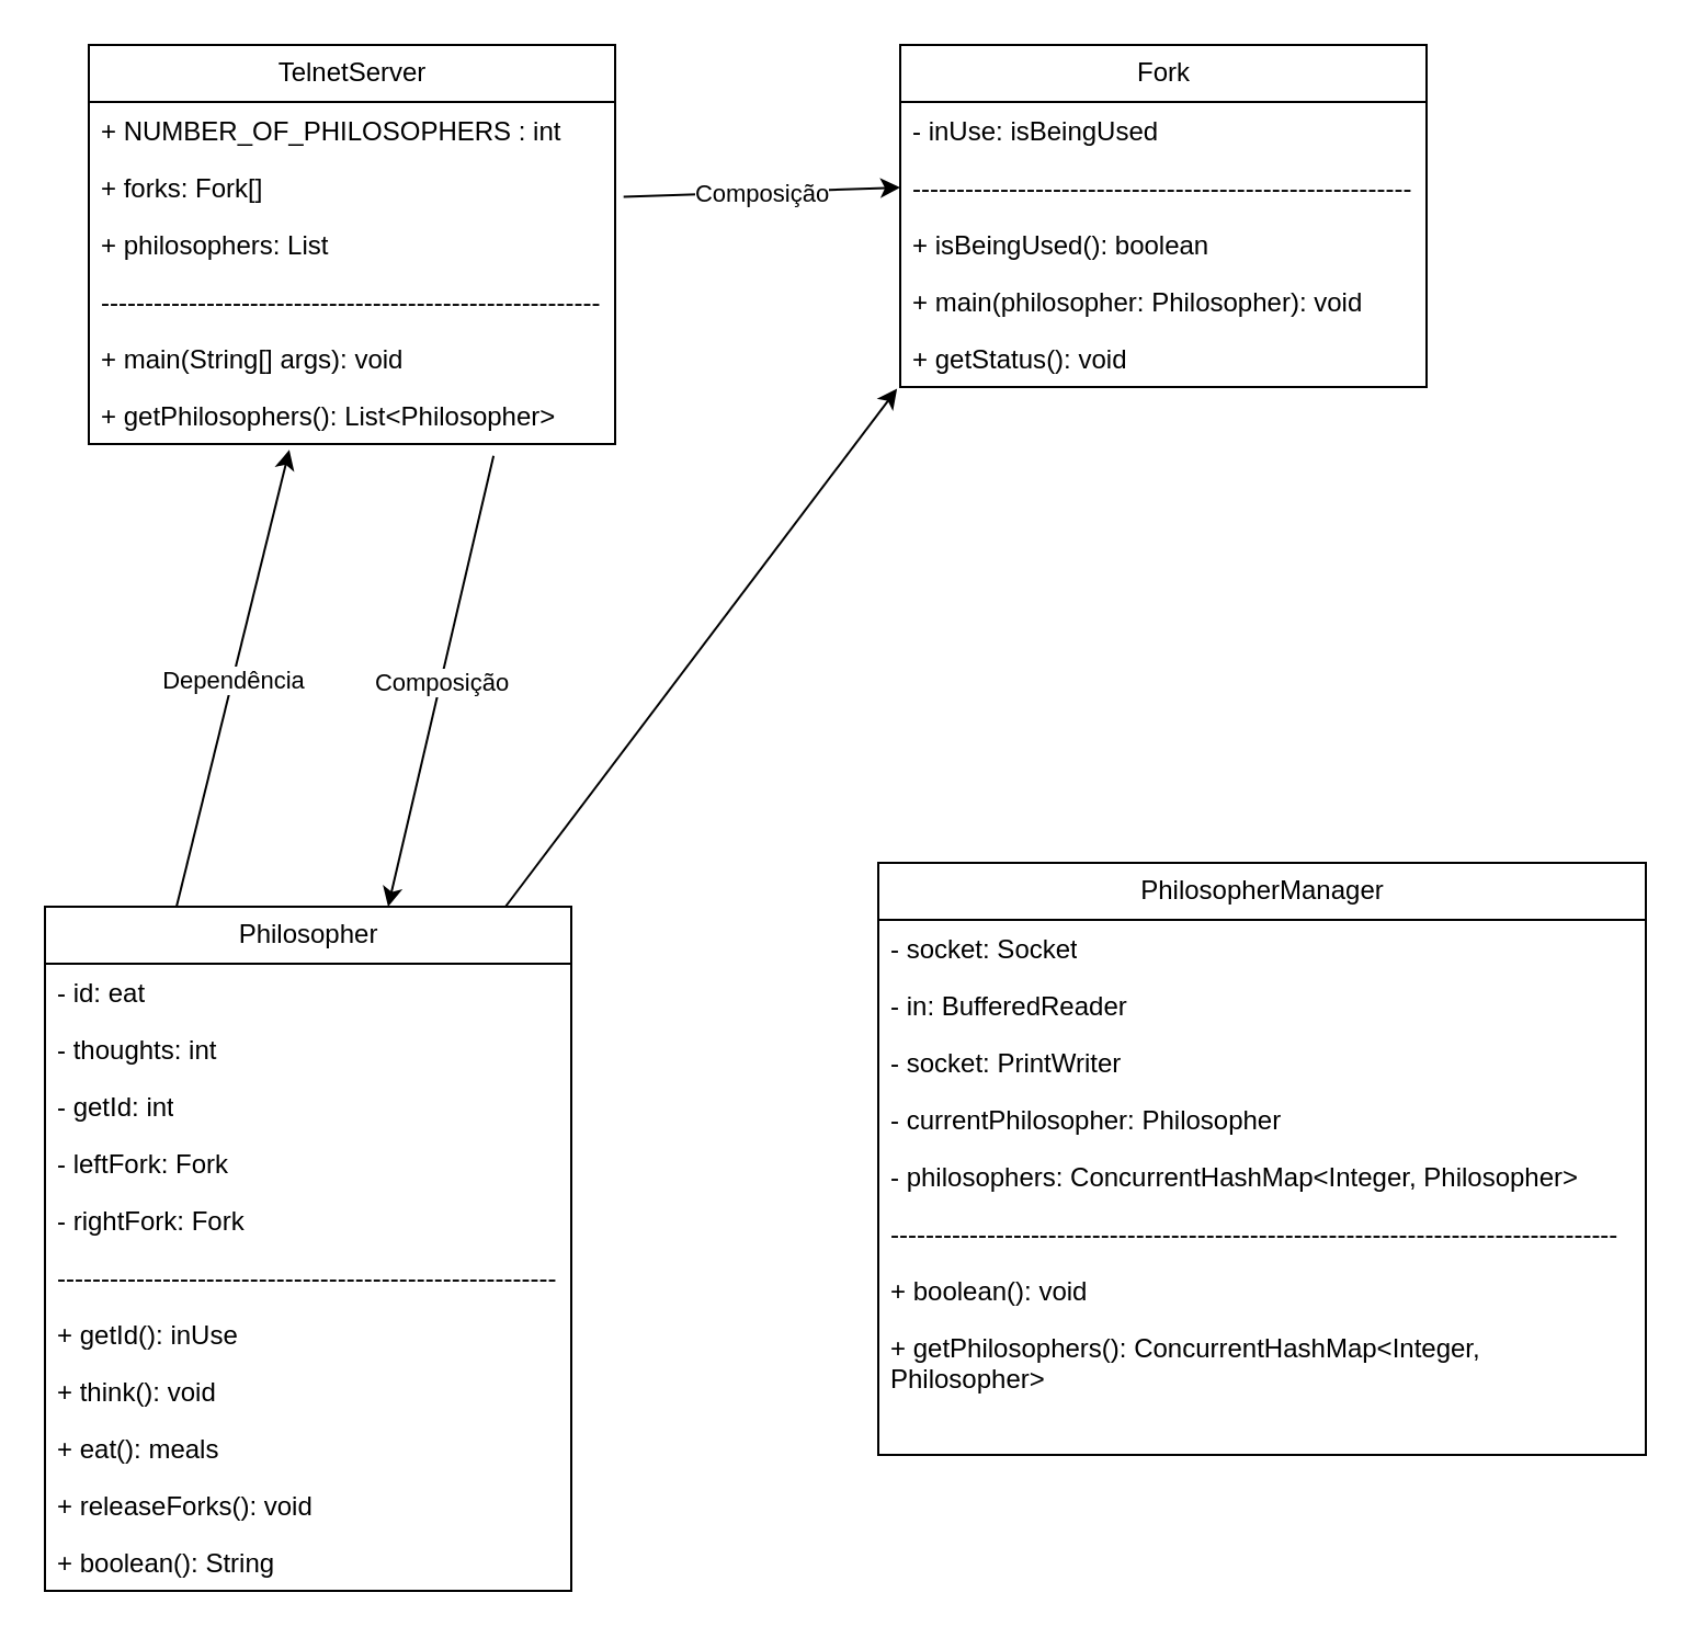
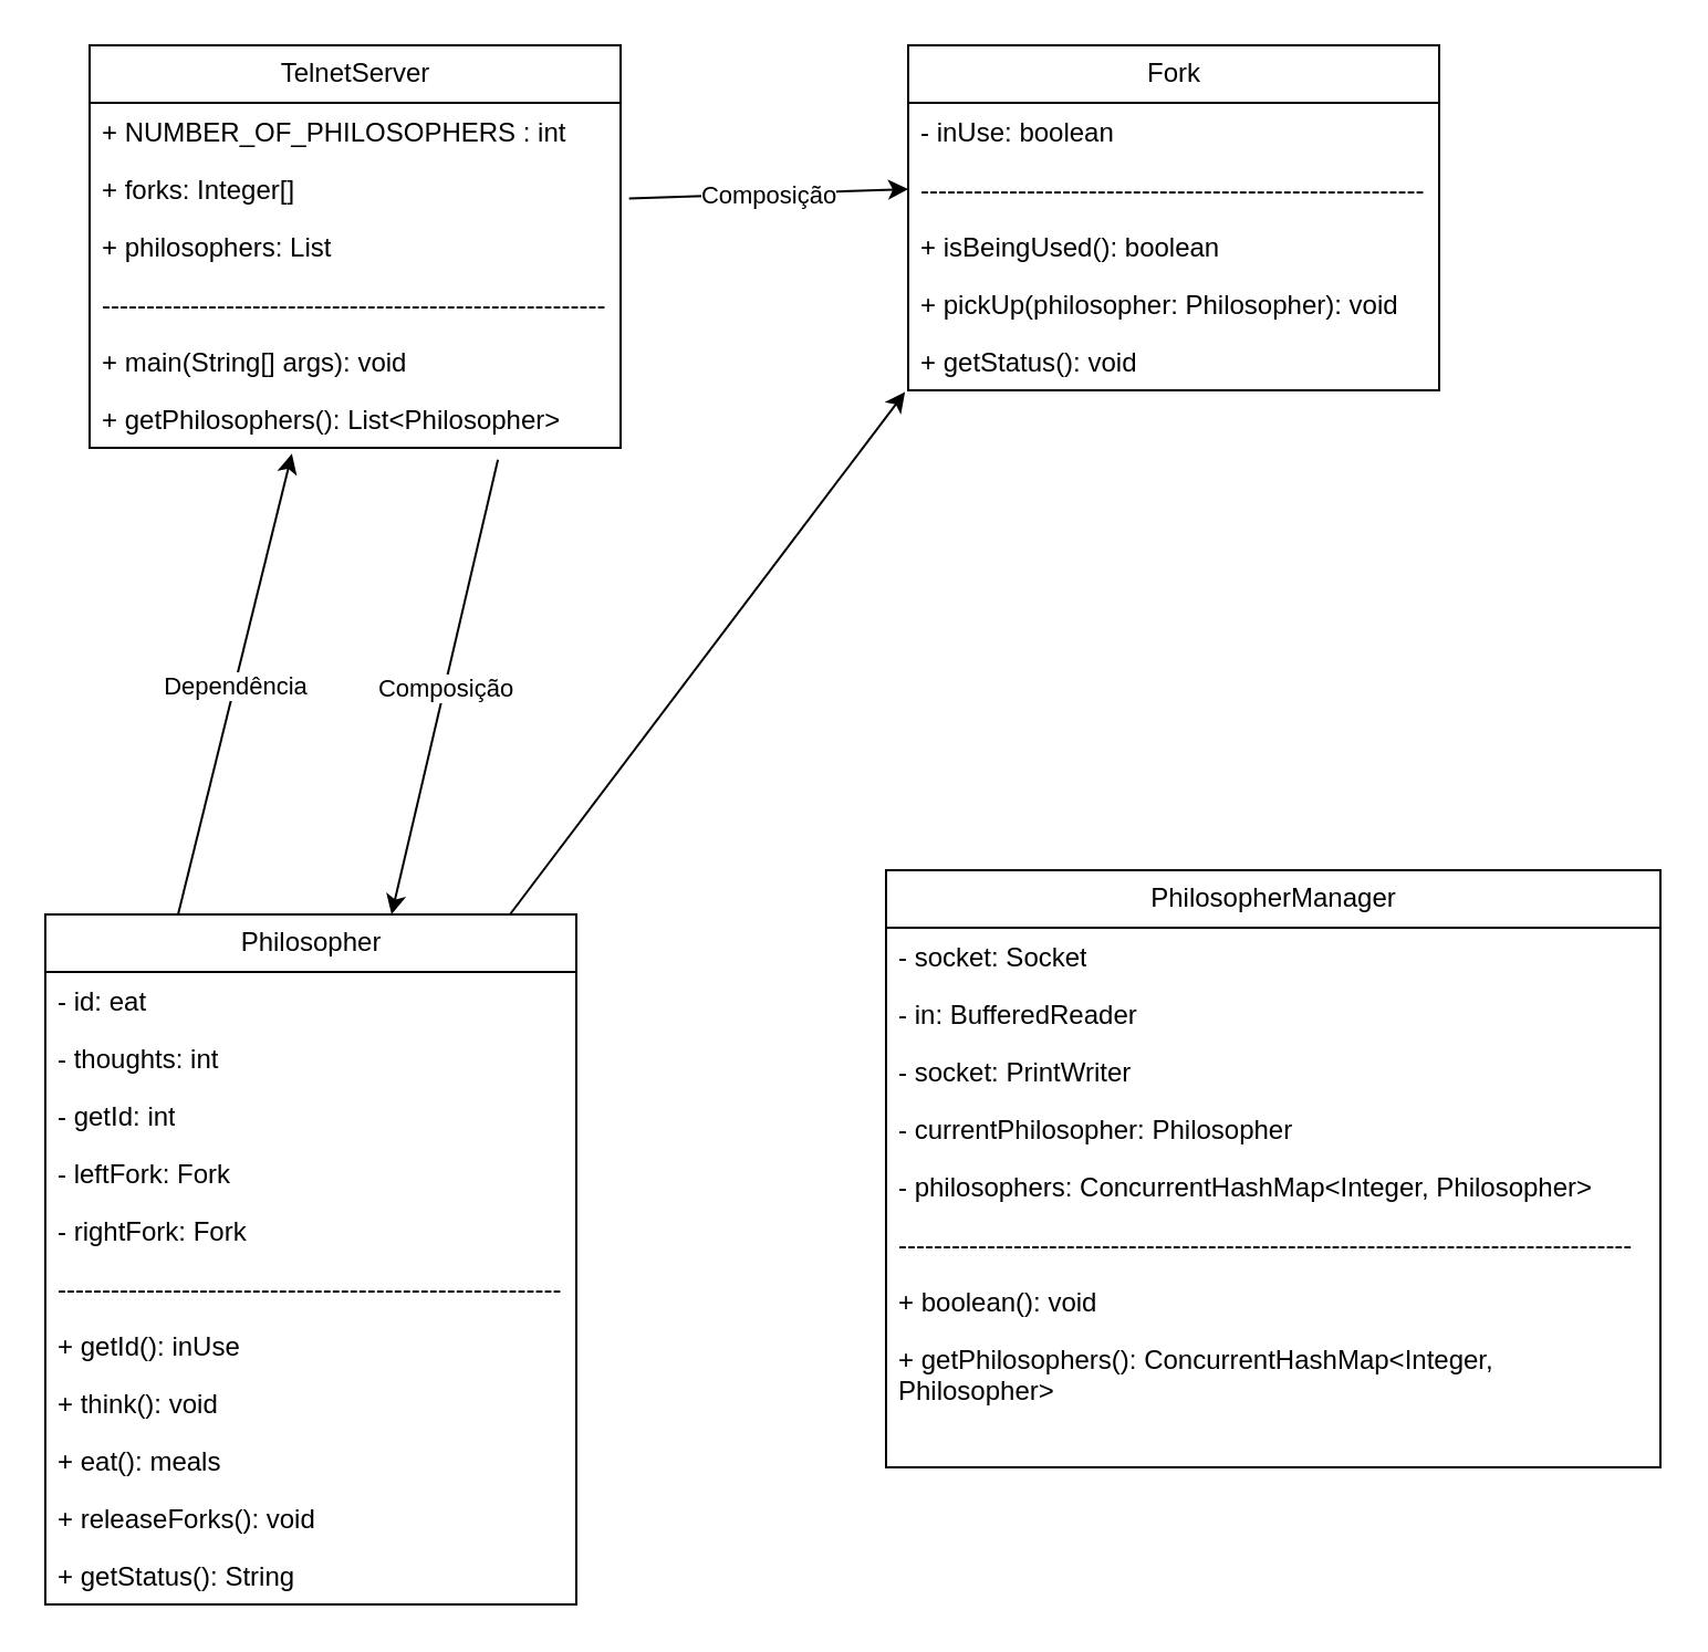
- <mxCell id="10" value="&lt;span class=&quot;hljs-operator&quot;&gt;-&lt;/span&gt; inUse: &lt;span class=&quot;hljs-type&quot;&gt;isBeingUsed&lt;/span&gt;" style="text;strokeColor=none;fillColor=none;align=left;verticalAlign=top;spacingLeft=4;spacingRight=4;overflow=hidden;rotatable=0;points=[[0,0.5],[1,0.5]];portConstraint=eastwest;whiteSpace=wrap;html=1;" parent="9" vertex="1"><mxGeometry y="26" width="240" height="26" as="geometry" /></mxCell>
+ <mxCell id="10" value="&lt;span class=&quot;hljs-operator&quot;&gt;-&lt;/span&gt; inUse: &lt;span class=&quot;hljs-type&quot;&gt;boolean&lt;/span&gt;" style="text;strokeColor=none;fillColor=none;align=left;verticalAlign=top;spacingLeft=4;spacingRight=4;overflow=hidden;rotatable=0;points=[[0,0.5],[1,0.5]];portConstraint=eastwest;whiteSpace=wrap;html=1;" parent="9" vertex="1"><mxGeometry y="26" width="240" height="26" as="geometry" /></mxCell>
- <mxCell id="4" value="+ forks: Fork[]" style="text;strokeColor=none;fillColor=none;align=left;verticalAlign=top;spacingLeft=4;spacingRight=4;overflow=hidden;rotatable=0;points=[[0,0.5],[1,0.5]];portConstraint=eastwest;whiteSpace=wrap;html=1;" parent="2" vertex="1"><mxGeometry y="52" width="240" height="26" as="geometry" /></mxCell>
+ <mxCell id="4" value="+ forks: Integer[]" style="text;strokeColor=none;fillColor=none;align=left;verticalAlign=top;spacingLeft=4;spacingRight=4;overflow=hidden;rotatable=0;points=[[0,0.5],[1,0.5]];portConstraint=eastwest;whiteSpace=wrap;html=1;" parent="2" vertex="1"><mxGeometry y="52" width="240" height="26" as="geometry" /></mxCell>
- <mxCell id="13" value="&lt;span class=&quot;hljs-operator&quot;&gt;+&lt;/span&gt; main(philosopher: Philosopher): void" style="text;strokeColor=none;fillColor=none;align=left;verticalAlign=top;spacingLeft=4;spacingRight=4;overflow=hidden;rotatable=0;points=[[0,0.5],[1,0.5]];portConstraint=eastwest;whiteSpace=wrap;html=1;" parent="9" vertex="1"><mxGeometry y="104" width="240" height="26" as="geometry" /></mxCell>
+ <mxCell id="13" value="&lt;span class=&quot;hljs-operator&quot;&gt;+&lt;/span&gt; pickUp(philosopher: Philosopher): void" style="text;strokeColor=none;fillColor=none;align=left;verticalAlign=top;spacingLeft=4;spacingRight=4;overflow=hidden;rotatable=0;points=[[0,0.5],[1,0.5]];portConstraint=eastwest;whiteSpace=wrap;html=1;" parent="9" vertex="1"><mxGeometry y="104" width="240" height="26" as="geometry" /></mxCell>
- <mxCell id="26" value="&lt;span class=&quot;hljs-operator&quot;&gt;+&lt;/span&gt; boolean(): String&amp;nbsp; &amp;nbsp;" style="text;strokeColor=none;fillColor=none;align=left;verticalAlign=top;spacingLeft=4;spacingRight=4;overflow=hidden;rotatable=0;points=[[0,0.5],[1,0.5]];portConstraint=eastwest;whiteSpace=wrap;html=1;" parent="15" vertex="1"><mxGeometry y="286" width="240" height="26" as="geometry" /></mxCell>
+ <mxCell id="26" value="&lt;span class=&quot;hljs-operator&quot;&gt;+&lt;/span&gt; getStatus(): String&amp;nbsp; &amp;nbsp;" style="text;strokeColor=none;fillColor=none;align=left;verticalAlign=top;spacingLeft=4;spacingRight=4;overflow=hidden;rotatable=0;points=[[0,0.5],[1,0.5]];portConstraint=eastwest;whiteSpace=wrap;html=1;" parent="15" vertex="1"><mxGeometry y="286" width="240" height="26" as="geometry" /></mxCell>
